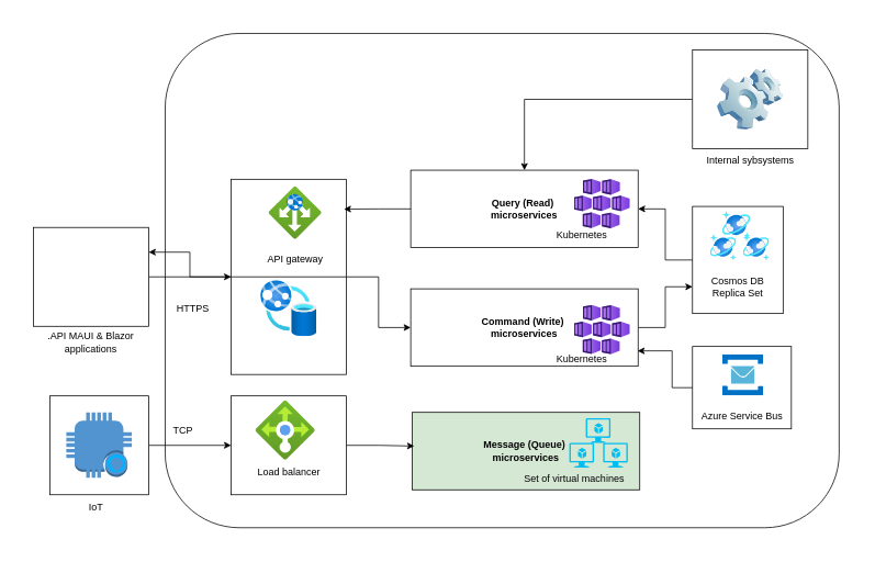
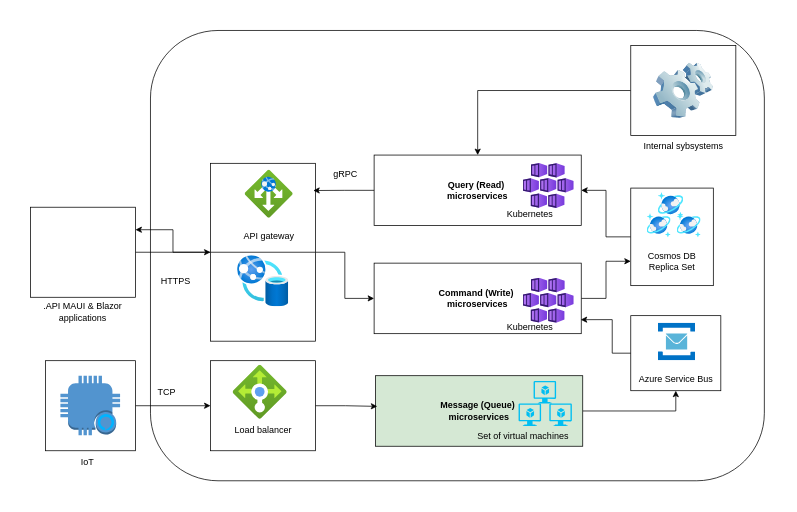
+ <mxCell id="41" value="gRPC" style="text;html=1;strokeColor=none;fillColor=none;align=center;verticalAlign=middle;whiteSpace=wrap;rounded=0;" parent="1" vertex="1"><mxGeometry x="430" y="217" width="60" height="30" as="geometry" /></mxCell>
+ <mxCell id="24" style="edgeStyle=orthogonalEdgeStyle;rounded=0;orthogonalLoop=1;jettySize=auto;html=1;entryX=0.5;entryY=1;entryDx=0;entryDy=0;" parent="1" source="25" target="31" edge="1"><mxGeometry relative="1" as="geometry" /></mxCell>
